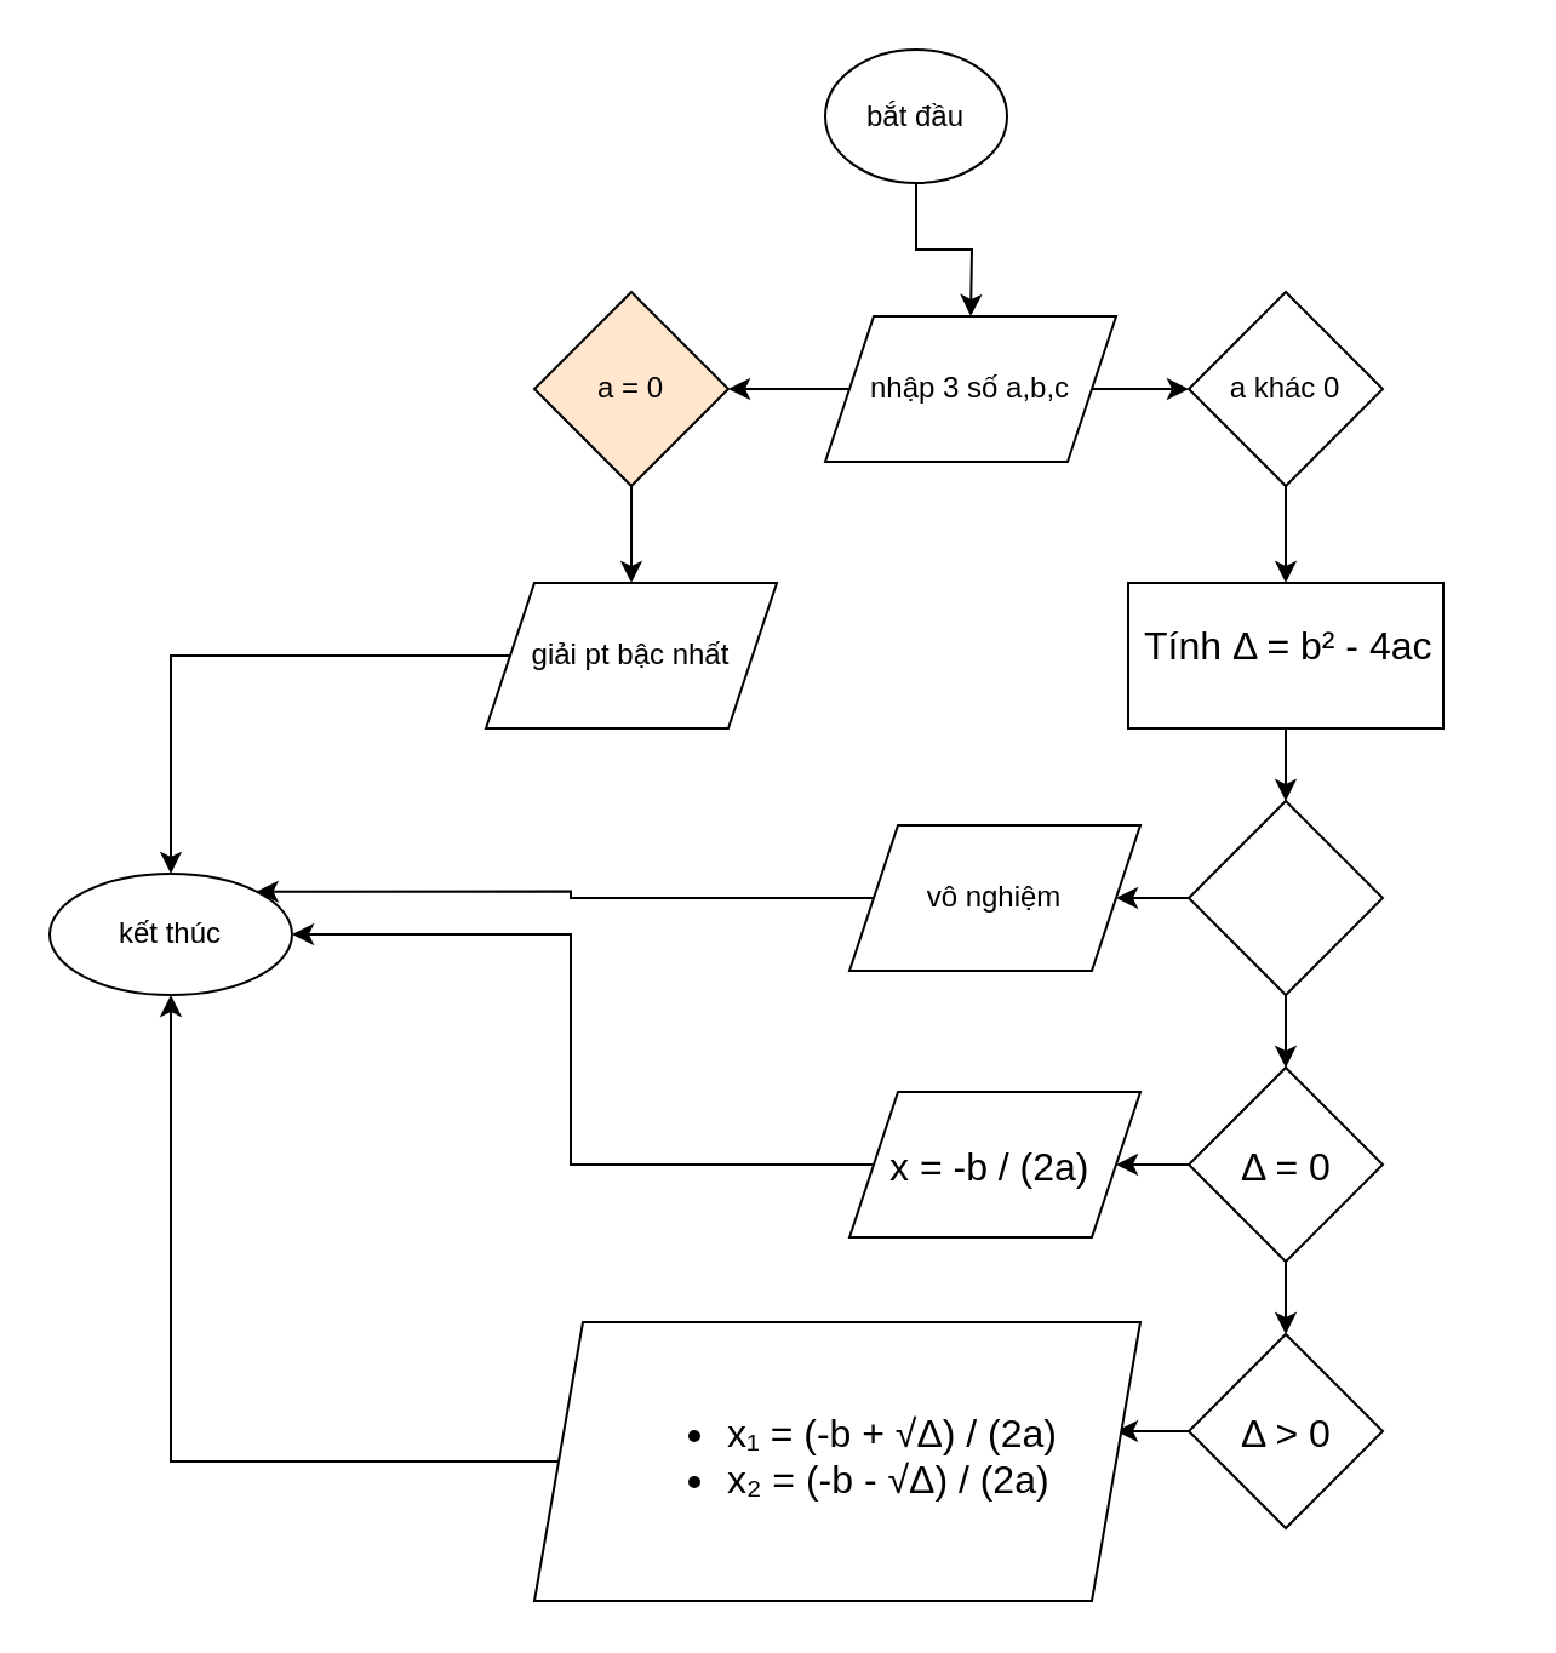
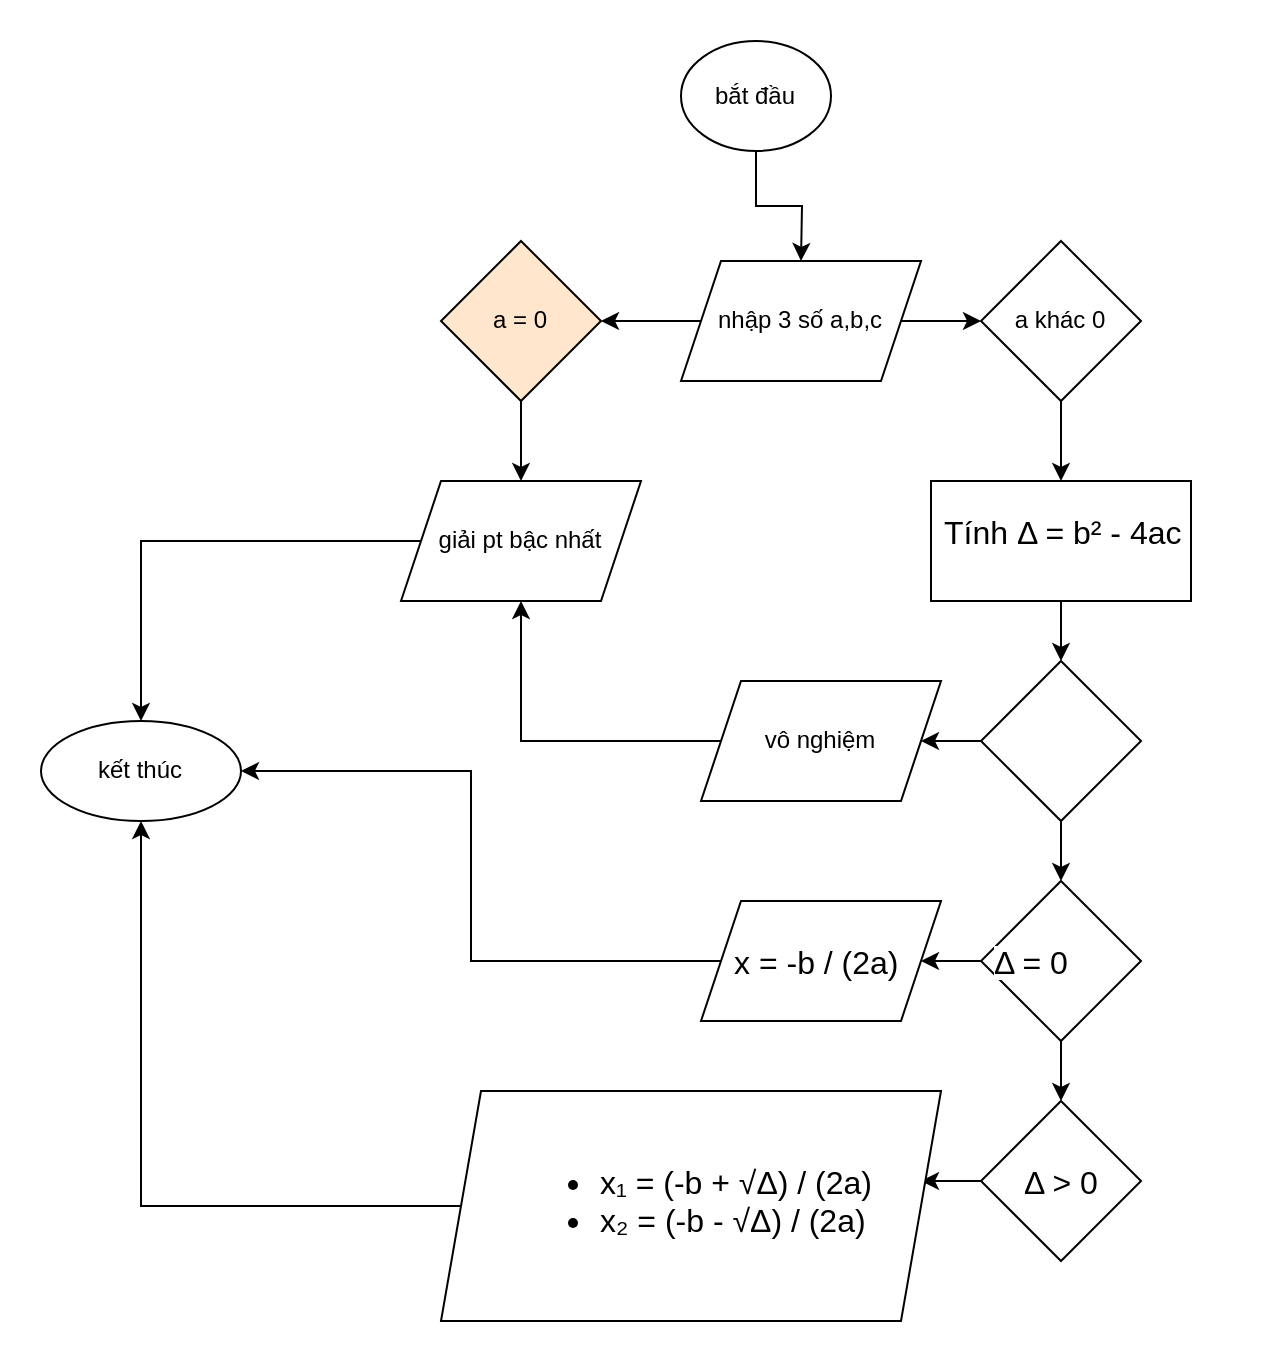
- <mxCell id="19" style="edgeStyle=orthogonalEdgeStyle;rounded=0;orthogonalLoop=1;jettySize=auto;html=1;exitX=0;exitY=0.5;exitDx=0;exitDy=0;entryX=1;entryY=0;entryDx=0;entryDy=0;" edge="1" parent="1" source="20" target="34"><mxGeometry relative="1" as="geometry" /></mxCell>
+ <mxCell id="19" style="edgeStyle=orthogonalEdgeStyle;rounded=0;orthogonalLoop=1;jettySize=auto;html=1;exitX=0;exitY=0.5;exitDx=0;exitDy=0;" edge="1" parent="1" source="20" target="10"><mxGeometry relative="1" as="geometry" /></mxCell>
- <mxCell id="24" value="&lt;span style=&quot;color: rgb(0, 0, 0); font-family: Arial, sans-serif; font-size: 16px; font-style: normal; font-variant-ligatures: normal; font-variant-caps: normal; font-weight: 400; letter-spacing: normal; orphans: 2; text-align: start; text-indent: 0px; text-transform: none; widows: 2; word-spacing: 0px; -webkit-text-stroke-width: 0px; white-space: pre-wrap; background-color: rgb(255, 255, 255); text-decoration-thickness: initial; text-decoration-style: initial; text-decoration-color: initial; display: inline !important; float: none;&quot;&gt;Δ = 0&lt;/span&gt;" style="text;whiteSpace=wrap;html=1;" vertex="1" parent="1"><mxGeometry x="510" y="465" width="40" height="30" as="geometry" /></mxCell>
+ <mxCell id="24" value="&lt;span style=&quot;color: rgb(0, 0, 0); font-family: Arial, sans-serif; font-size: 16px; font-style: normal; font-variant-ligatures: normal; font-variant-caps: normal; font-weight: 400; letter-spacing: normal; orphans: 2; text-align: start; text-indent: 0px; text-transform: none; widows: 2; word-spacing: 0px; -webkit-text-stroke-width: 0px; white-space: pre-wrap; background-color: rgb(255, 255, 255); text-decoration-thickness: initial; text-decoration-style: initial; text-decoration-color: initial; display: inline !important; float: none;&quot;&gt;Δ = 0&lt;/span&gt;" style="text;whiteSpace=wrap;html=1;" vertex="1" parent="1"><mxGeometry x="495" y="465" width="40" height="30" as="geometry" /></mxCell>
